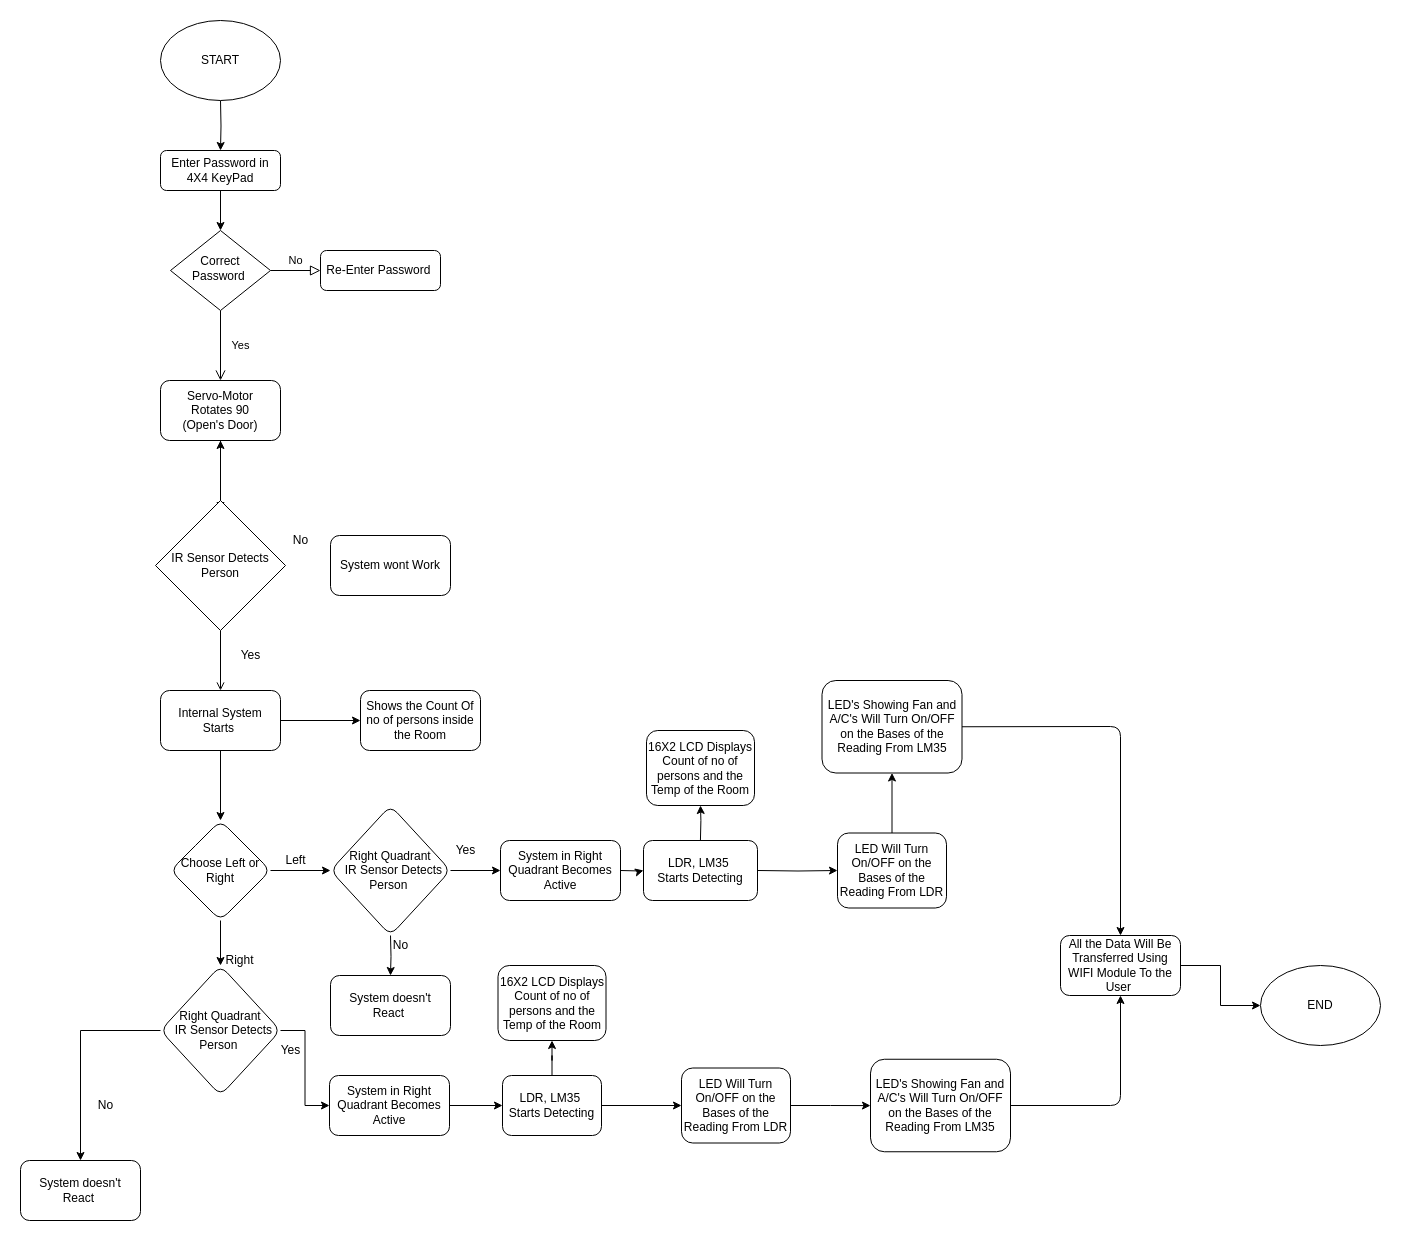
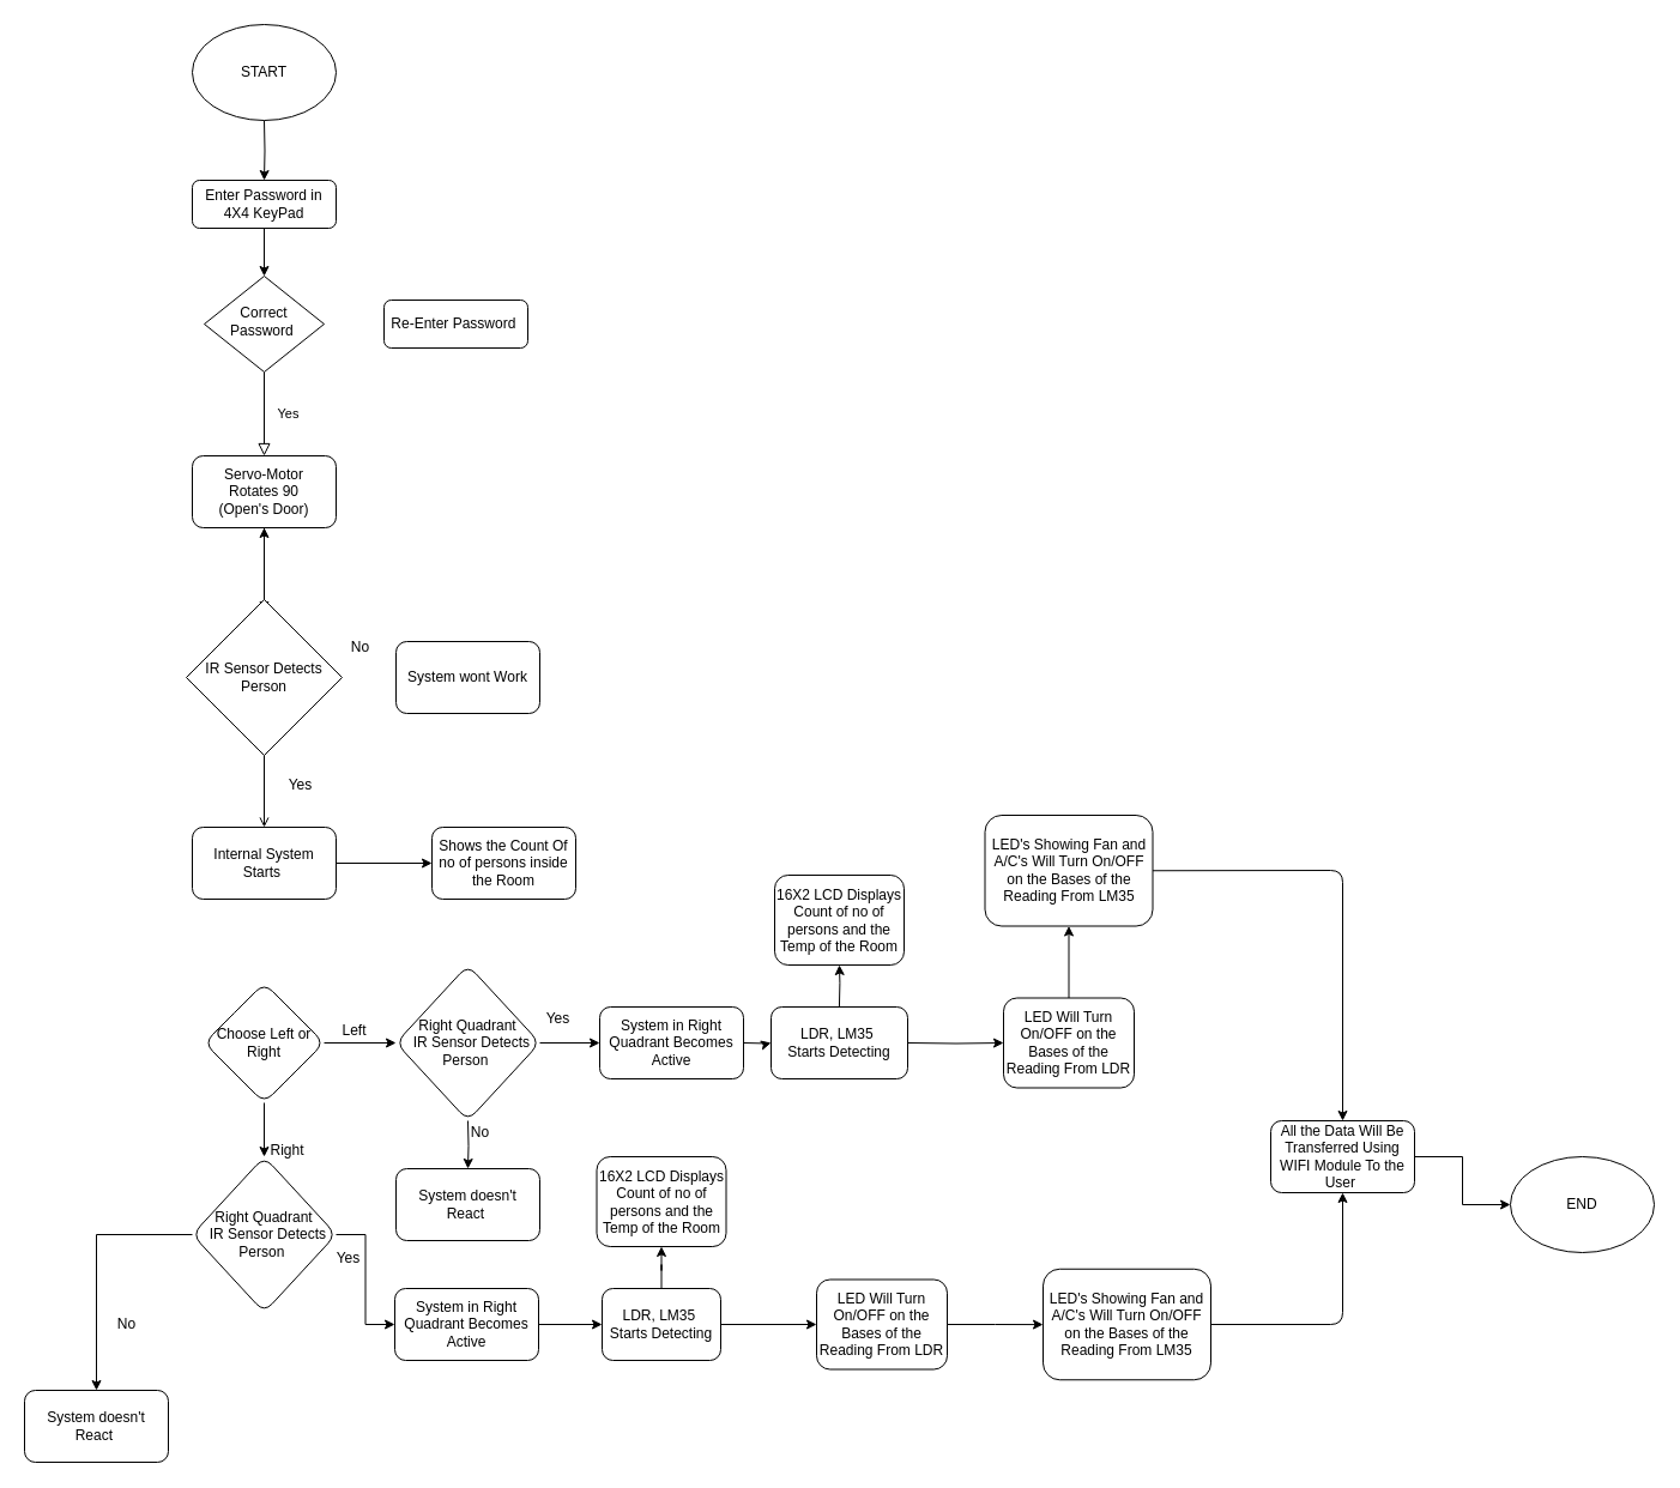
- <mxCell id="4" value="No" style="edgeStyle=orthogonalEdgeStyle;rounded=0;html=1;jettySize=auto;orthogonalLoop=1;fontSize=11;endArrow=block;endFill=0;endSize=8;strokeWidth=1;shadow=0;labelBackgroundColor=none;" parent="1" source="5" target="6" edge="1"><mxGeometry y="10" relative="1" as="geometry"><mxPoint as="offset" /></mxGeometry></mxCell>
- <mxCell id="3" value="Yes" style="rounded=0;html=1;jettySize=auto;orthogonalLoop=1;fontSize=11;endArrow=open;endFill=0;endSize=8;strokeWidth=1;shadow=0;labelBackgroundColor=none;edgeStyle=orthogonalEdgeStyle;entryX=0.5;entryY=0;entryDx=0;entryDy=0;" parent="1" source="5" target="10" edge="1"><mxGeometry y="20" relative="1" as="geometry"><mxPoint as="offset" /><mxPoint x="220" y="350" as="targetPoint" /></mxGeometry></mxCell>
+ <mxCell id="3" value="Yes" style="rounded=0;html=1;jettySize=auto;orthogonalLoop=1;fontSize=11;endArrow=block;endFill=0;endSize=8;strokeWidth=1;shadow=0;labelBackgroundColor=none;edgeStyle=orthogonalEdgeStyle;entryX=0.5;entryY=0;entryDx=0;entryDy=0;" parent="1" source="5" target="10" edge="1"><mxGeometry y="20" relative="1" as="geometry"><mxPoint as="offset" /><mxPoint x="220" y="350" as="targetPoint" /></mxGeometry></mxCell>
- <mxCell id="15" value="" style="edgeStyle=orthogonalEdgeStyle;rounded=0;orthogonalLoop=1;jettySize=auto;html=1;" edge="1" parent="1" source="17" target="22"><mxGeometry relative="1" as="geometry" /></mxCell>
